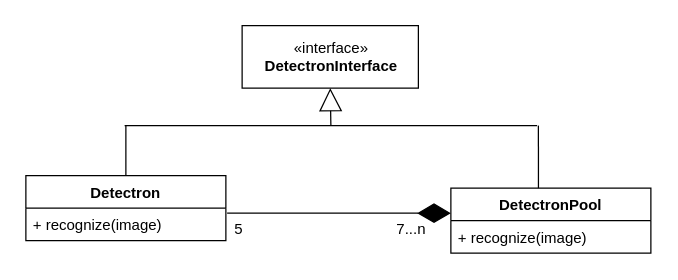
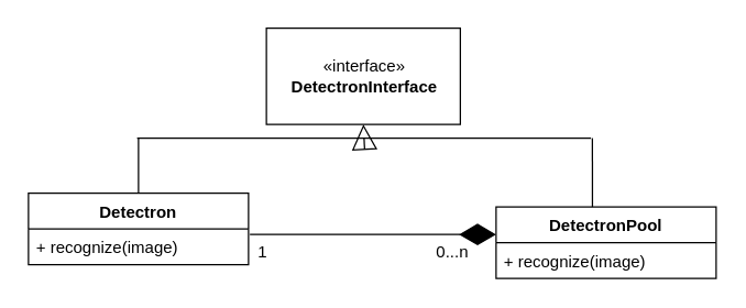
- <mxCell id="2" value="«interface»&lt;br&gt;&lt;b&gt;DetectronInterface&lt;/b&gt;" style="html=1;" vertex="1" parent="1"><mxGeometry x="193" y="20" width="141" height="50" as="geometry" /></mxCell>
+ <mxCell id="2" value="«interface»&lt;br&gt;&lt;b&gt;DetectronInterface&lt;/b&gt;" style="html=1;" vertex="1" parent="1"><mxGeometry x="193" y="20" width="141" height="70" as="geometry" /></mxCell>
- <mxCell id="8" value="5" style="text;html=1;align=center;verticalAlign=middle;resizable=0;points=[];autosize=1;" vertex="1" parent="1"><mxGeometry x="180" y="173" width="20" height="20" as="geometry" /></mxCell>
+ <mxCell id="8" value="1" style="text;html=1;align=center;verticalAlign=middle;resizable=0;points=[];autosize=1;" vertex="1" parent="1"><mxGeometry x="180" y="173" width="20" height="20" as="geometry" /></mxCell>
- <mxCell id="9" value="7...n" style="text;html=1;align=center;verticalAlign=middle;resizable=0;points=[];autosize=1;" vertex="1" parent="1"><mxGeometry x="308" y="173" width="40" height="20" as="geometry" /></mxCell>
+ <mxCell id="9" value="0...n" style="text;html=1;align=center;verticalAlign=middle;resizable=0;points=[];autosize=1;" vertex="1" parent="1"><mxGeometry x="308" y="173" width="40" height="20" as="geometry" /></mxCell>
